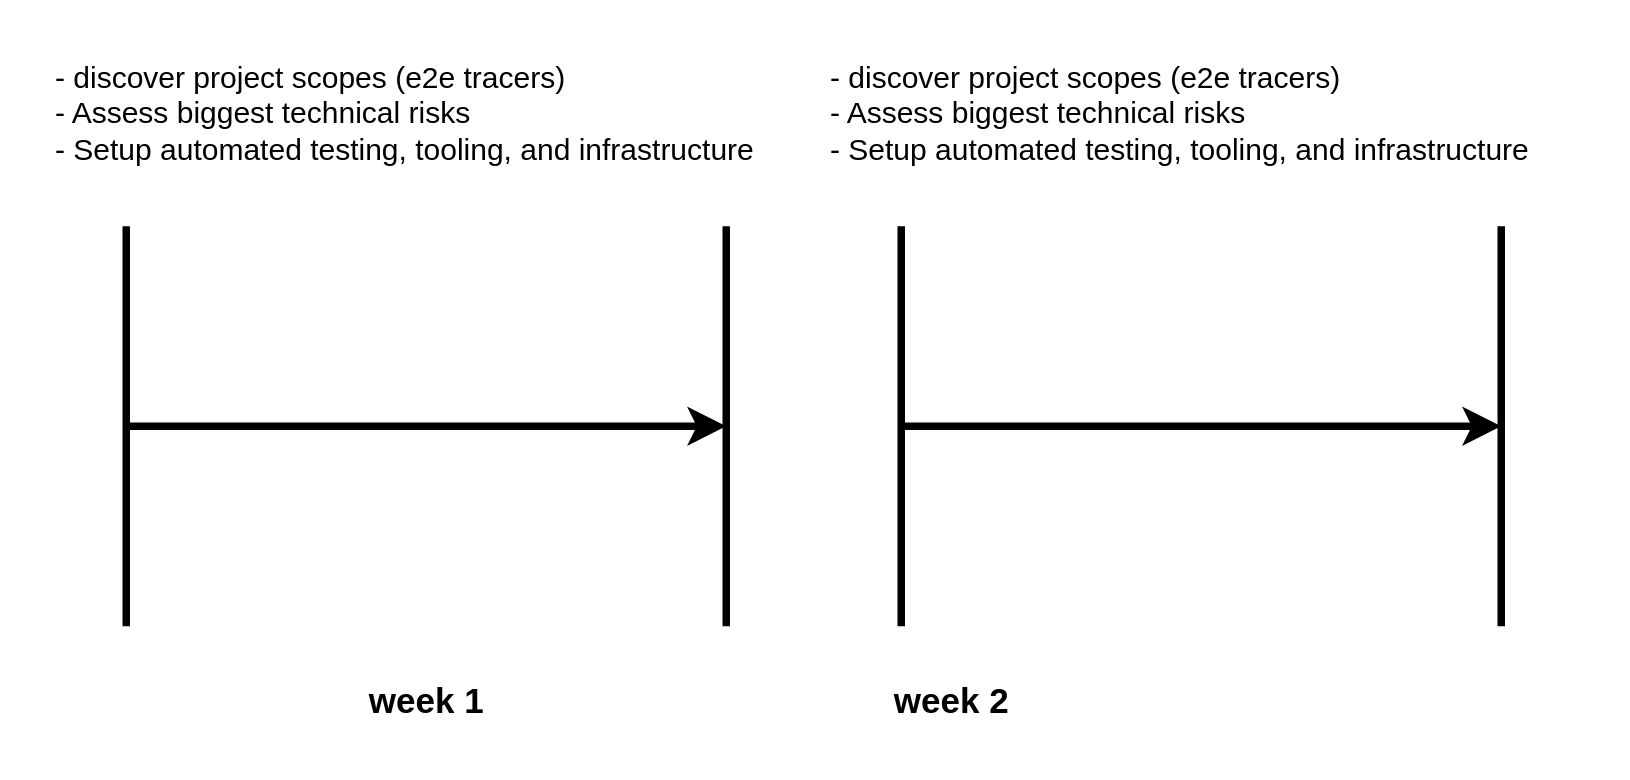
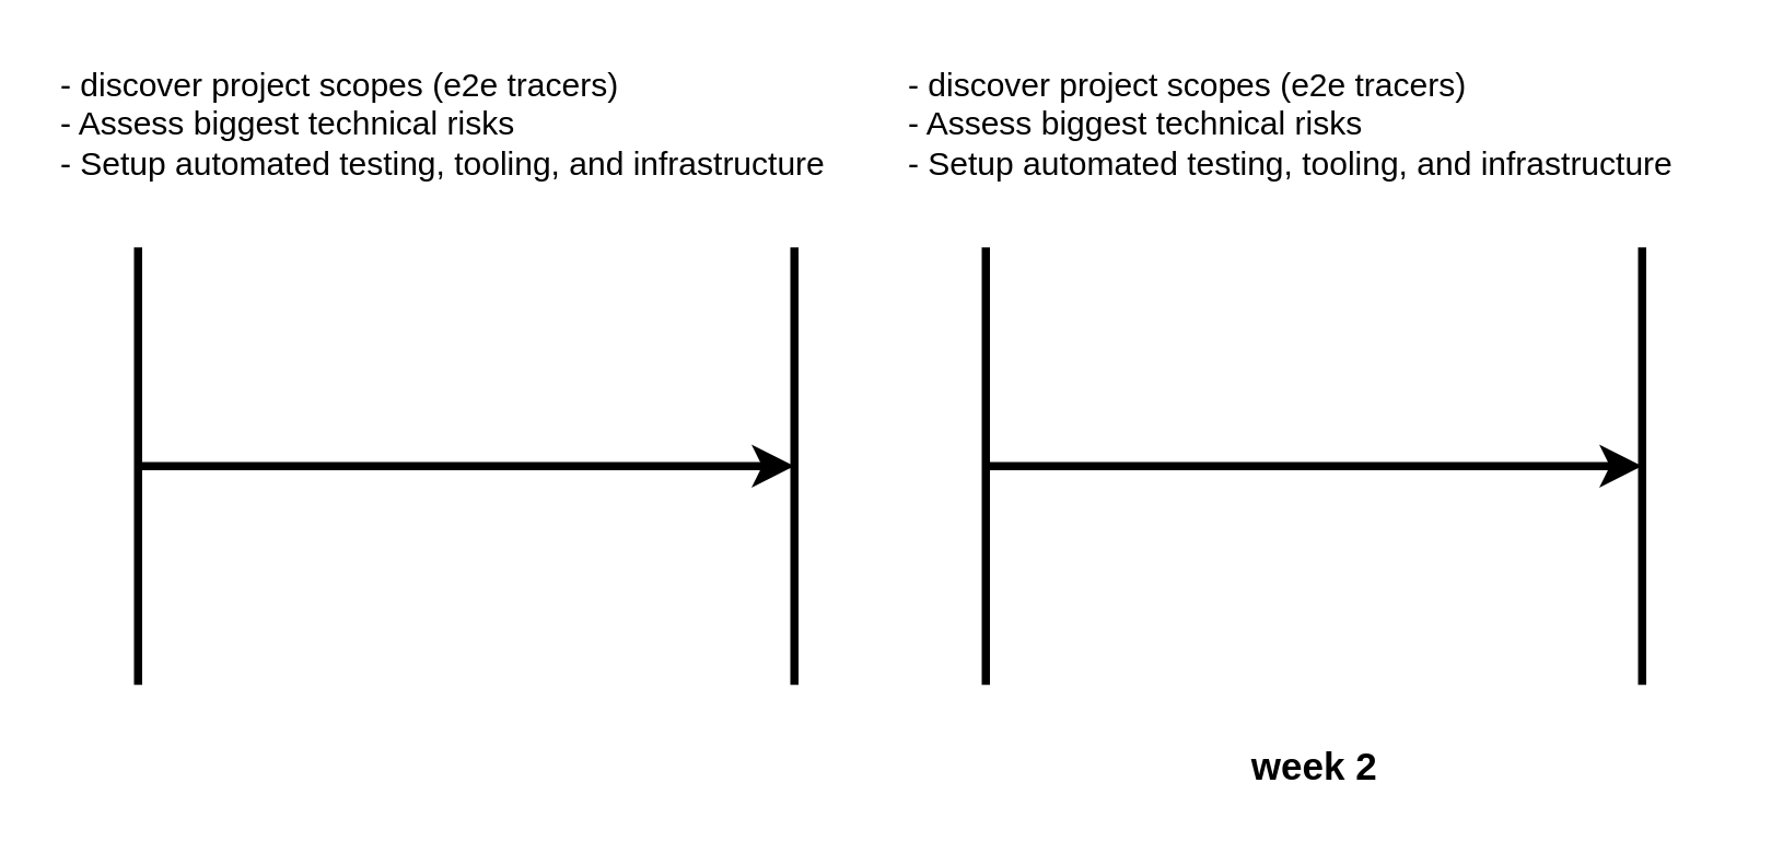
- <mxCell id="4" value="week 1" style="text;html=1;align=center;verticalAlign=middle;resizable=0;points=[];autosize=1;fontSize=14;fontStyle=1" vertex="1" parent="1"><mxGeometry x="140" y="270" width="60" height="20" as="geometry" /></mxCell>
- <mxCell id="9" value="week 2" style="text;html=1;align=center;verticalAlign=middle;resizable=0;points=[];autosize=1;fontSize=14;fontStyle=1" vertex="1" parent="1"><mxGeometry x="350" y="270" width="60" height="20" as="geometry" /></mxCell>
+ <mxCell id="9" value="week 2" style="text;html=1;align=center;verticalAlign=middle;resizable=0;points=[];autosize=1;fontSize=14;fontStyle=1" vertex="1" parent="1"><mxGeometry x="450" y="270" width="60" height="20" as="geometry" /></mxCell>
